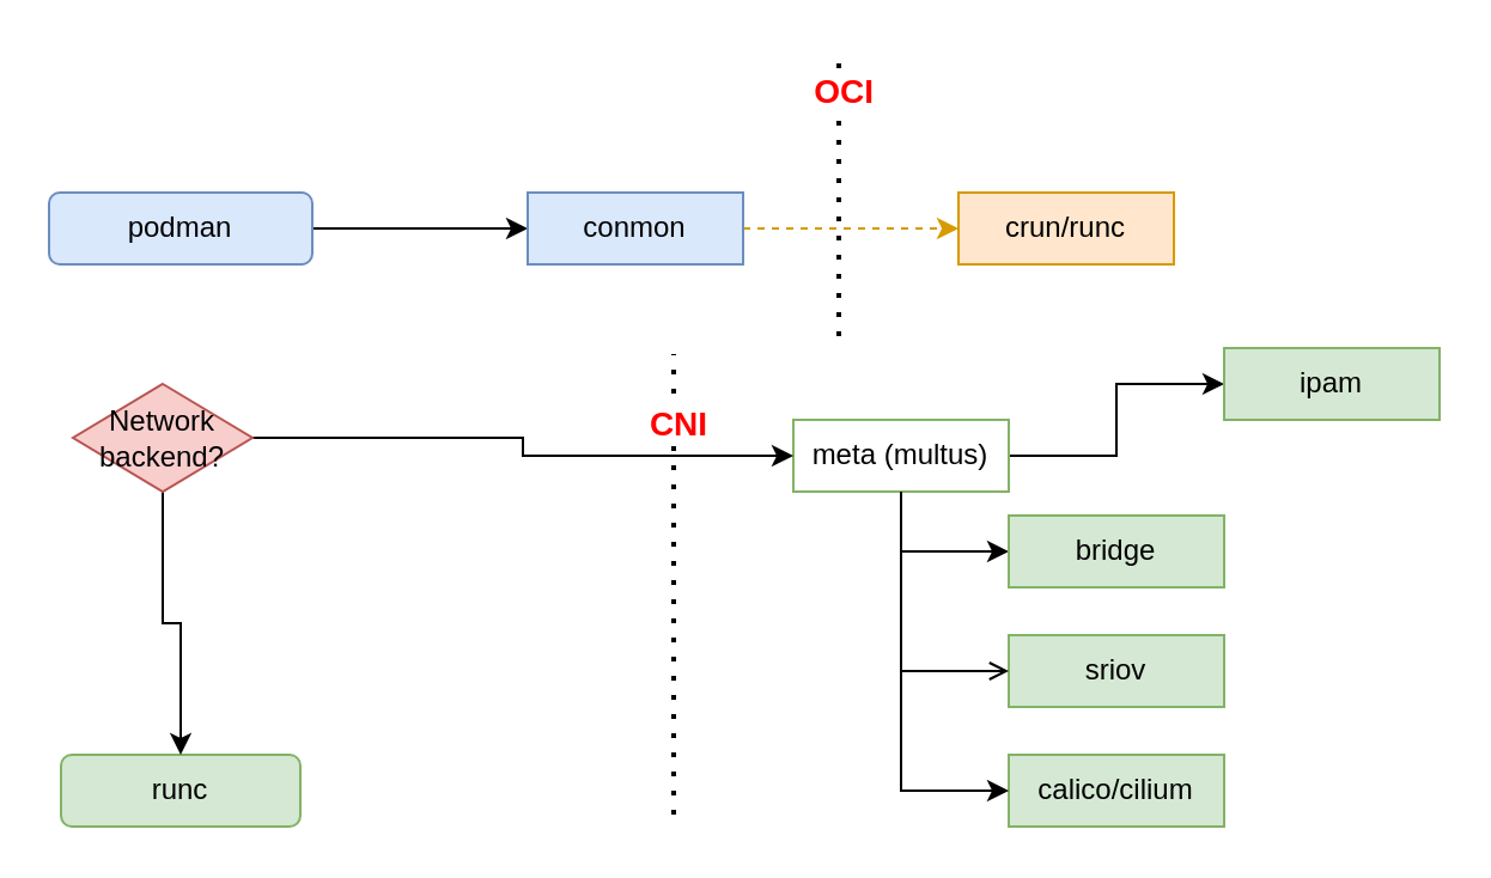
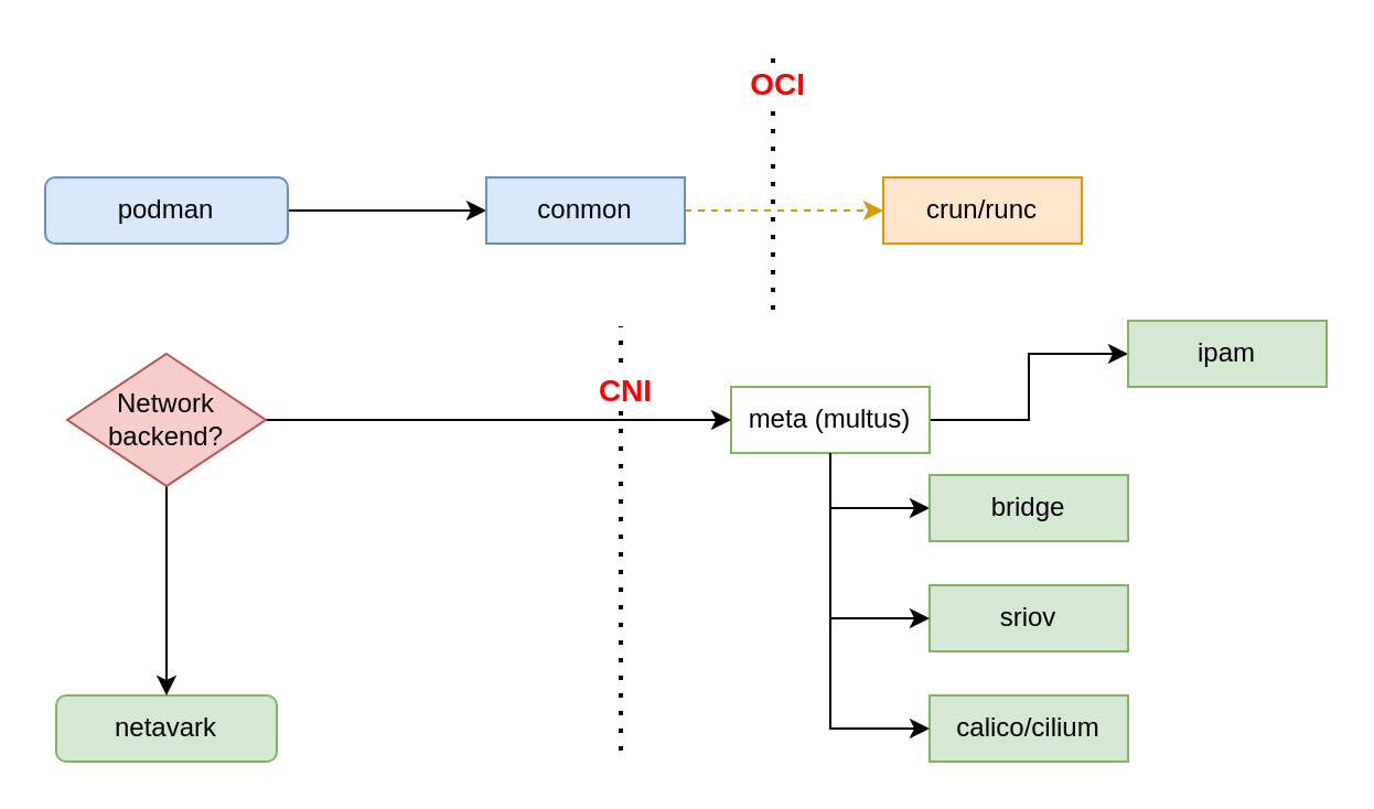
- <mxCell id="23" value="Network backend?" style="rhombus;whiteSpace=wrap;html=1;fillColor=#f8cecc;strokeColor=#b85450;" vertex="1" parent="1"><mxGeometry x="30" y="160" width="75" height="45" as="geometry" /></mxCell>
+ <mxCell id="23" value="Network backend?" style="rhombus;whiteSpace=wrap;html=1;fillColor=#f8cecc;strokeColor=#b85450;" vertex="1" parent="1"><mxGeometry x="30" y="160" width="90" height="60" as="geometry" /></mxCell>
- <mxCell id="18" style="edgeStyle=orthogonalEdgeStyle;rounded=0;orthogonalLoop=1;jettySize=auto;html=1;entryX=0;entryY=0.5;entryDx=0;entryDy=0;exitX=0.5;exitY=1;exitDx=0;exitDy=0;endArrow=open;" edge="1" parent="1" source="13" target="16"><mxGeometry relative="1" as="geometry"><mxPoint x="386" y="215" as="sourcePoint" /><mxPoint x="431" y="240" as="targetPoint" /></mxGeometry></mxCell>
+ <mxCell id="18" style="edgeStyle=orthogonalEdgeStyle;rounded=0;orthogonalLoop=1;jettySize=auto;html=1;entryX=0;entryY=0.5;entryDx=0;entryDy=0;exitX=0.5;exitY=1;exitDx=0;exitDy=0;" edge="1" parent="1" source="13" target="16"><mxGeometry relative="1" as="geometry"><mxPoint x="386" y="215" as="sourcePoint" /><mxPoint x="431" y="240" as="targetPoint" /></mxGeometry></mxCell>
- <mxCell id="20" value="runc" style="rounded=1;whiteSpace=wrap;html=1;fillColor=#d5e8d4;strokeColor=#82b366;" vertex="1" parent="1"><mxGeometry x="25" y="315" width="100" height="30" as="geometry" /></mxCell>
+ <mxCell id="20" value="netavark" style="rounded=1;whiteSpace=wrap;html=1;fillColor=#d5e8d4;strokeColor=#82b366;" vertex="1" parent="1"><mxGeometry x="25" y="315" width="100" height="30" as="geometry" /></mxCell>
